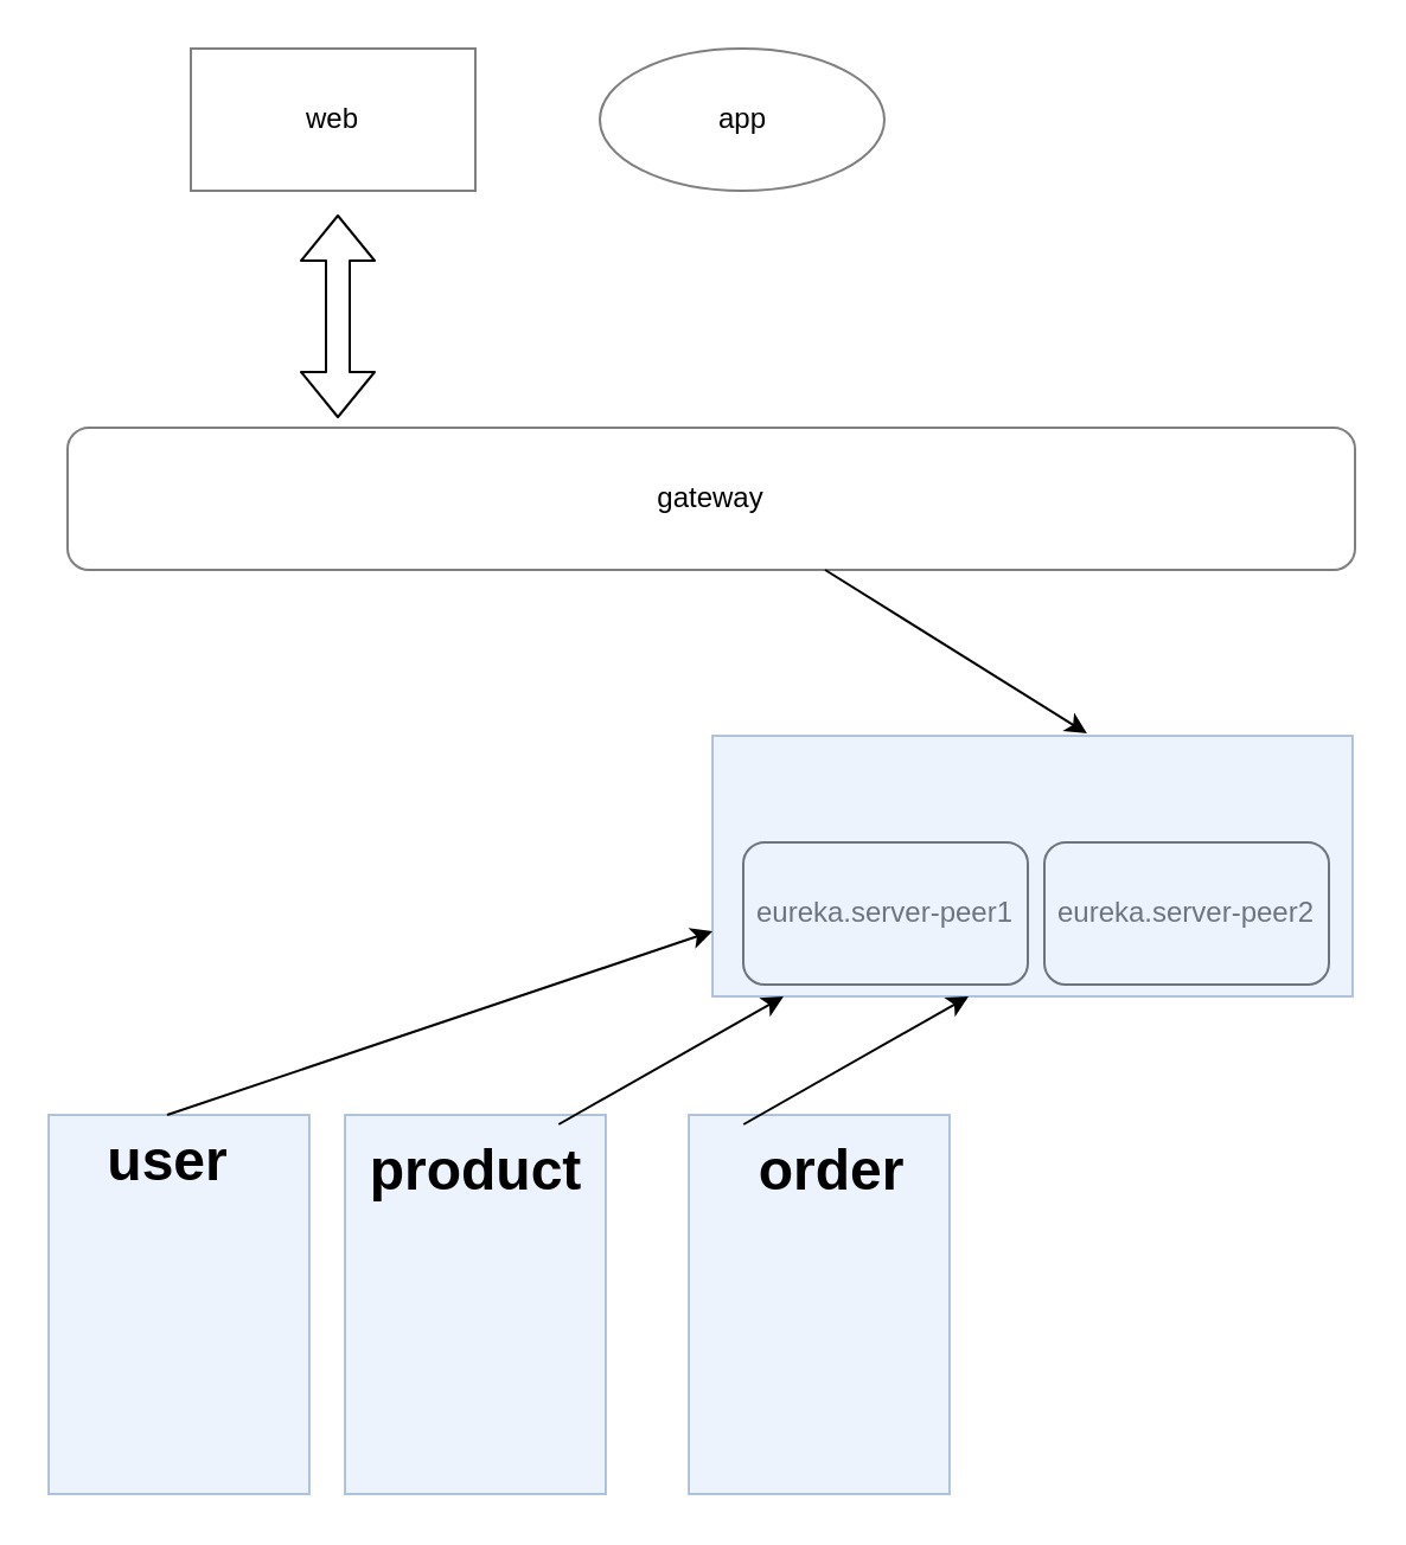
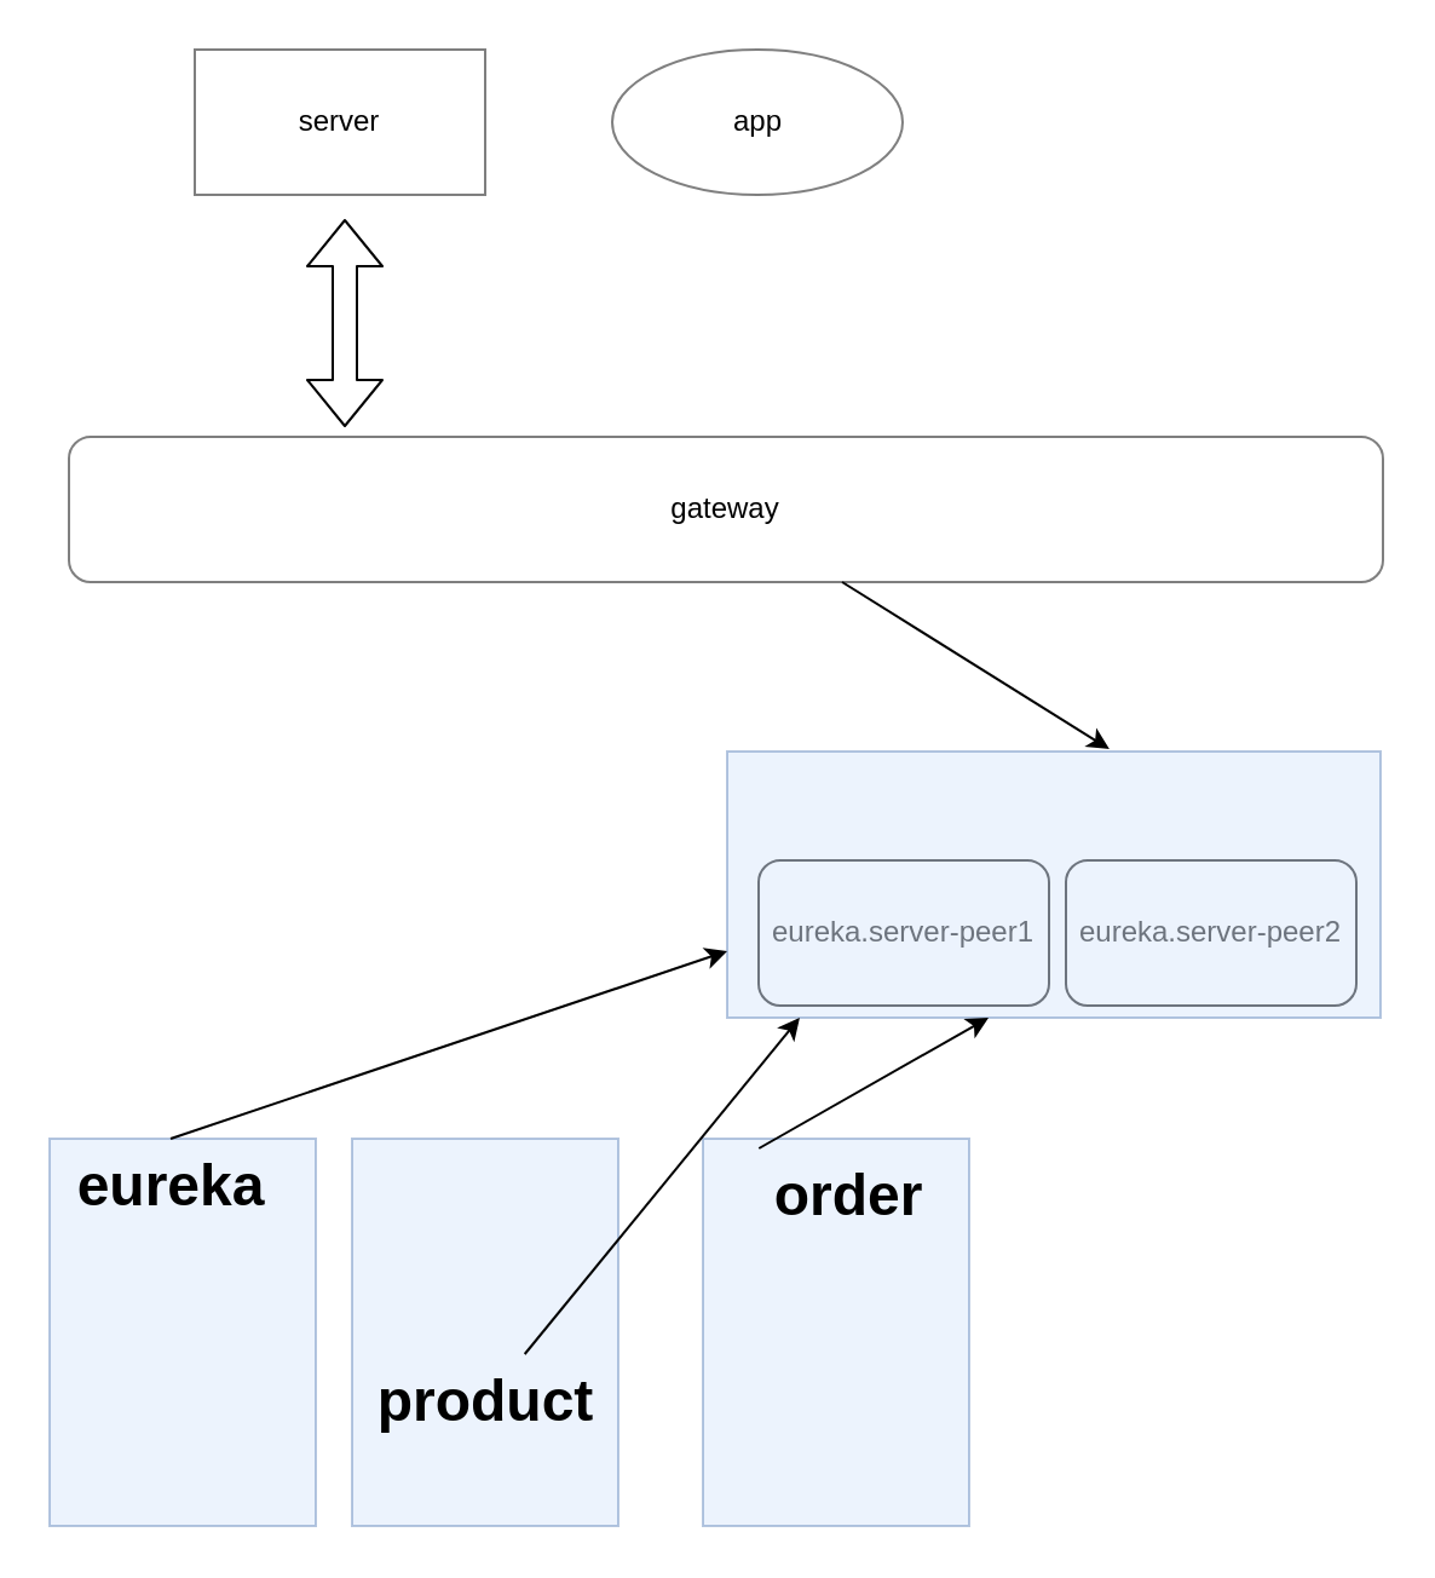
- <mxCell id="8" value="web" style="rounded=0;whiteSpace=wrap;html=1;opacity=50;" vertex="1" parent="1"><mxGeometry x="80" y="20" width="120" height="60" as="geometry" /></mxCell>
+ <mxCell id="8" value="server" style="rounded=0;whiteSpace=wrap;html=1;opacity=50;" vertex="1" parent="1"><mxGeometry x="80" y="20" width="120" height="60" as="geometry" /></mxCell>
- <mxCell id="6" value="user" style="text;strokeColor=none;fillColor=none;html=1;fontSize=24;fontStyle=1;verticalAlign=middle;align=center;opacity=50;" vertex="1" parent="1"><mxGeometry x="20" y="470" width="100" height="40" as="geometry" /></mxCell>
+ <mxCell id="6" value="eureka" style="text;strokeColor=none;fillColor=none;html=1;fontSize=24;fontStyle=1;verticalAlign=middle;align=center;opacity=50;" vertex="1" parent="1"><mxGeometry x="20" y="470" width="100" height="40" as="geometry" /></mxCell>
- <mxCell id="13" value="product" style="text;strokeColor=none;fillColor=none;html=1;fontSize=24;fontStyle=1;verticalAlign=middle;align=center;opacity=50;" vertex="1" parent="1"><mxGeometry x="150" y="474" width="100" height="40" as="geometry" /></mxCell>
+ <mxCell id="13" value="product" style="text;strokeColor=none;fillColor=none;html=1;fontSize=24;fontStyle=1;verticalAlign=middle;align=center;opacity=50;" vertex="1" parent="1"><mxGeometry x="150" y="559" width="100" height="40" as="geometry" /></mxCell>
